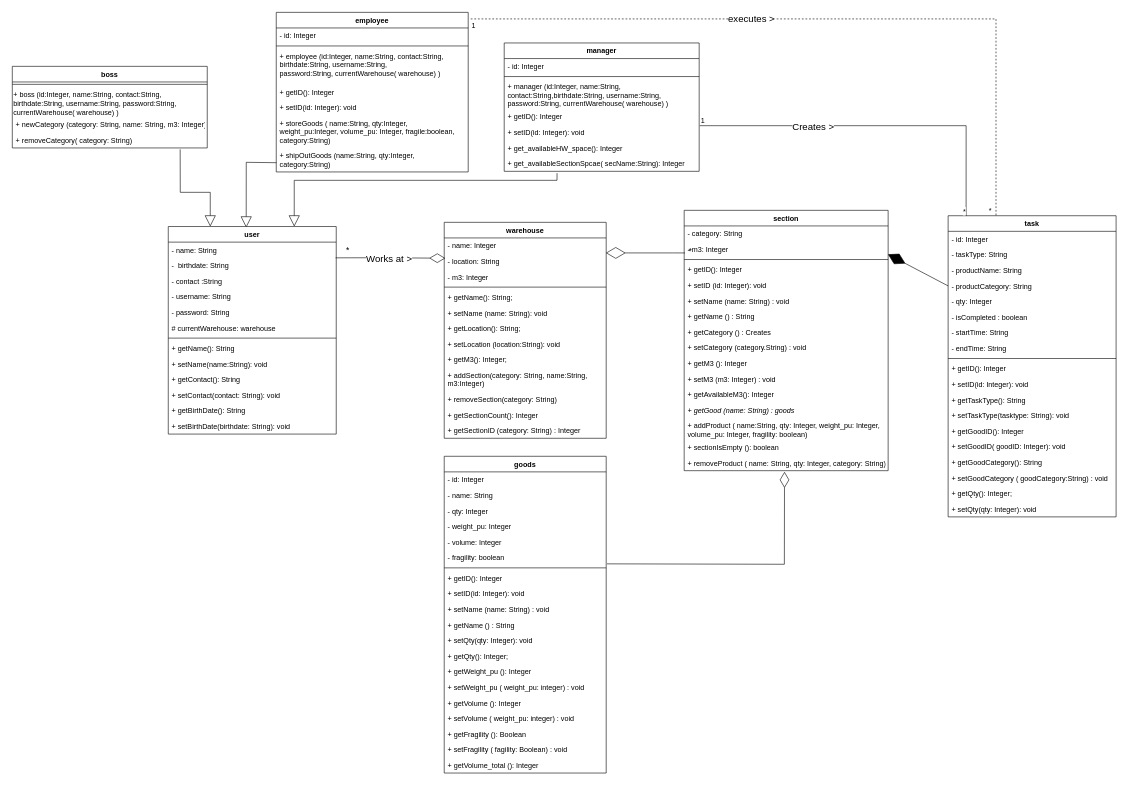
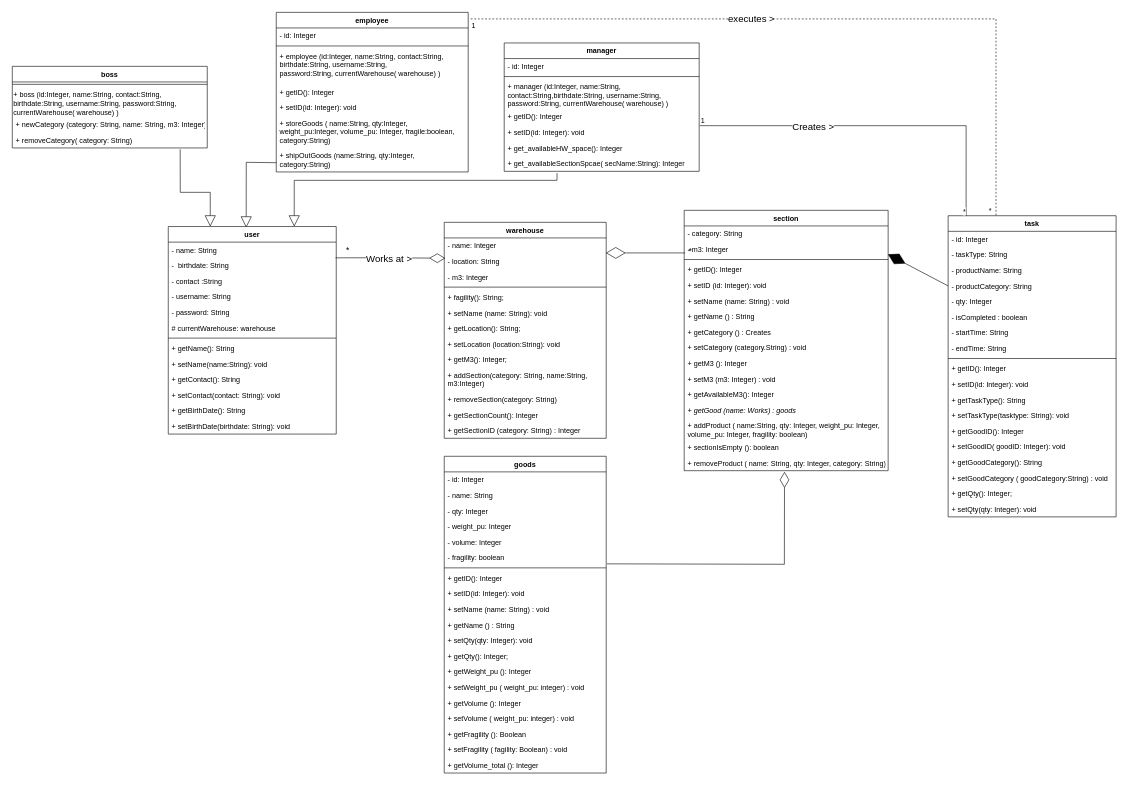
- <mxCell id="44" value="+ getName(): String;" style="text;strokeColor=none;fillColor=none;align=left;verticalAlign=top;spacingLeft=4;spacingRight=4;overflow=hidden;rotatable=0;points=[[0,0.5],[1,0.5]];portConstraint=eastwest;" parent="39" vertex="1"><mxGeometry y="112" width="270" height="26" as="geometry" /></mxCell>
+ <mxCell id="44" value="+ fagility(): String;" style="text;strokeColor=none;fillColor=none;align=left;verticalAlign=top;spacingLeft=4;spacingRight=4;overflow=hidden;rotatable=0;points=[[0,0.5],[1,0.5]];portConstraint=eastwest;" parent="39" vertex="1"><mxGeometry y="112" width="270" height="26" as="geometry" /></mxCell>
- <mxCell id="112" value="+ getGood (name: String) : goods" style="text;strokeColor=none;fillColor=none;align=left;verticalAlign=top;spacingLeft=4;spacingRight=4;overflow=hidden;rotatable=0;points=[[0,0.5],[1,0.5]];portConstraint=eastwest;fontStyle=2" parent="99" vertex="1"><mxGeometry y="320" width="340" height="26" as="geometry" /></mxCell>
+ <mxCell id="112" value="+ getGood (name: Works) : goods" style="text;strokeColor=none;fillColor=none;align=left;verticalAlign=top;spacingLeft=4;spacingRight=4;overflow=hidden;rotatable=0;points=[[0,0.5],[1,0.5]];portConstraint=eastwest;fontStyle=2" parent="99" vertex="1"><mxGeometry y="320" width="340" height="26" as="geometry" /></mxCell>
